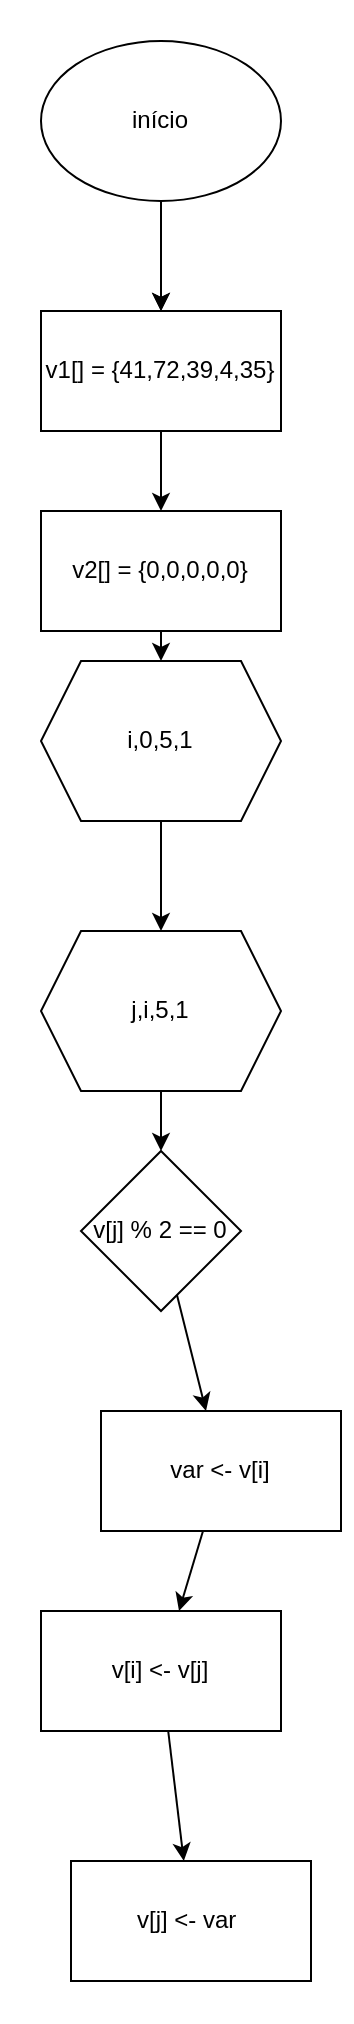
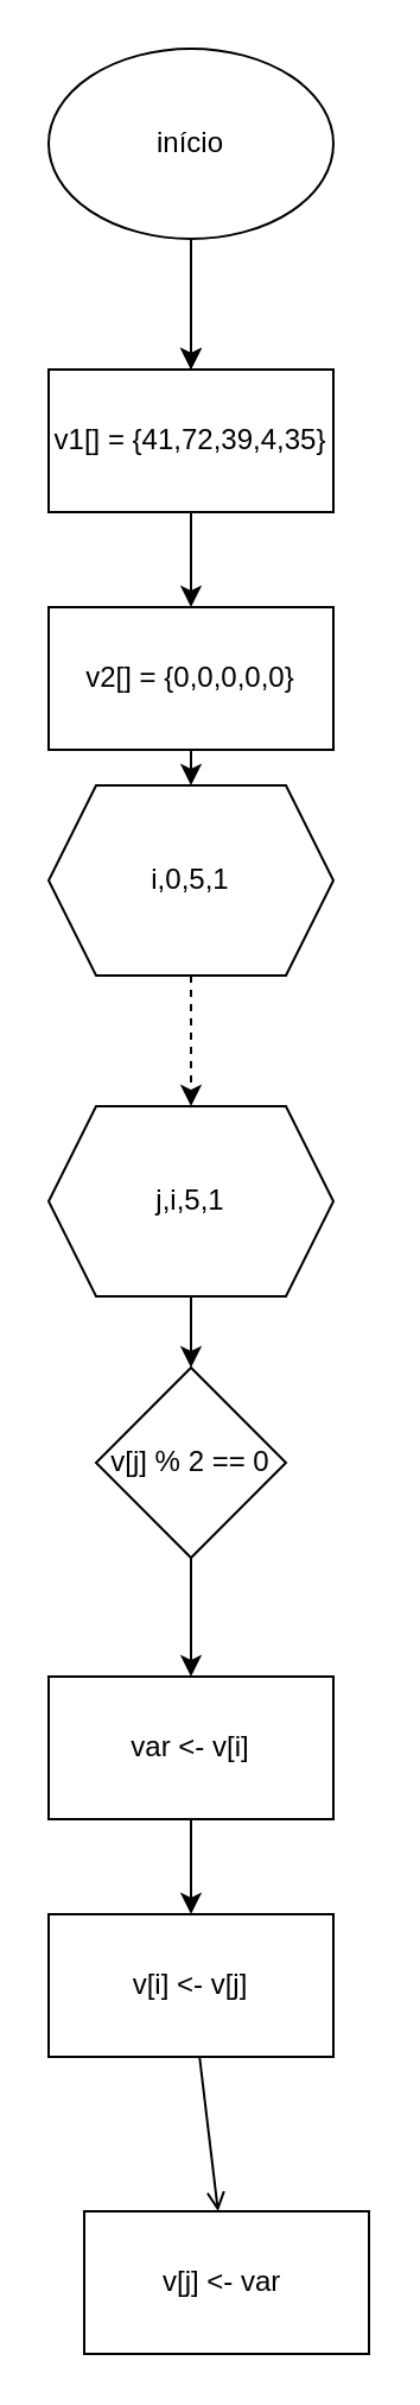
- <mxCell id="9" value="" style="edgeStyle=none;html=1;" edge="1" parent="1" source="10" target="12"><mxGeometry relative="1" as="geometry" /></mxCell>
+ <mxCell id="9" value="" style="edgeStyle=none;html=1;dashed=1;" edge="1" parent="1" source="10" target="12"><mxGeometry relative="1" as="geometry" /></mxCell>
- <mxCell id="16" value="var &amp;lt;- v[i]" style="rounded=0;whiteSpace=wrap;html=1;" vertex="1" parent="1"><mxGeometry x="50" y="705" width="120" height="60" as="geometry" /></mxCell>
+ <mxCell id="16" value="var &amp;lt;- v[i]" style="rounded=0;whiteSpace=wrap;html=1;" vertex="1" parent="1"><mxGeometry x="20" y="705" width="120" height="60" as="geometry" /></mxCell>
- <mxCell id="17" value="" style="edgeStyle=none;html=1;" edge="1" parent="1" source="18" target="19"><mxGeometry relative="1" as="geometry" /></mxCell>
+ <mxCell id="17" value="" style="edgeStyle=none;html=1;endArrow=open;" edge="1" parent="1" source="18" target="19"><mxGeometry relative="1" as="geometry" /></mxCell>
